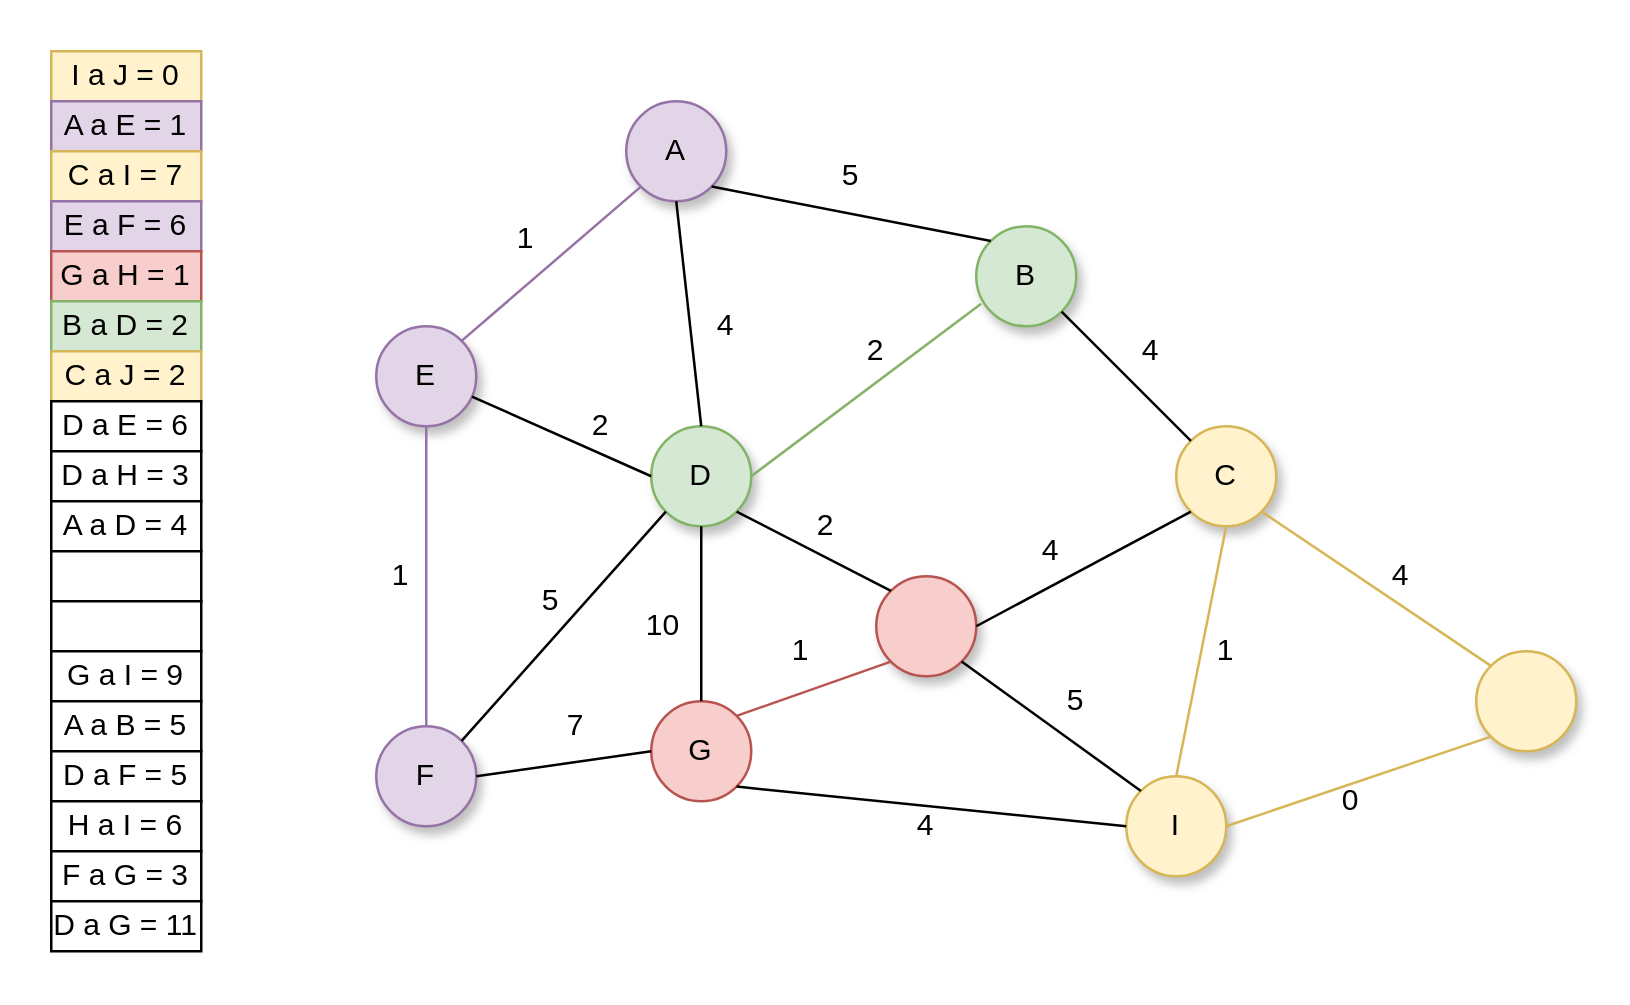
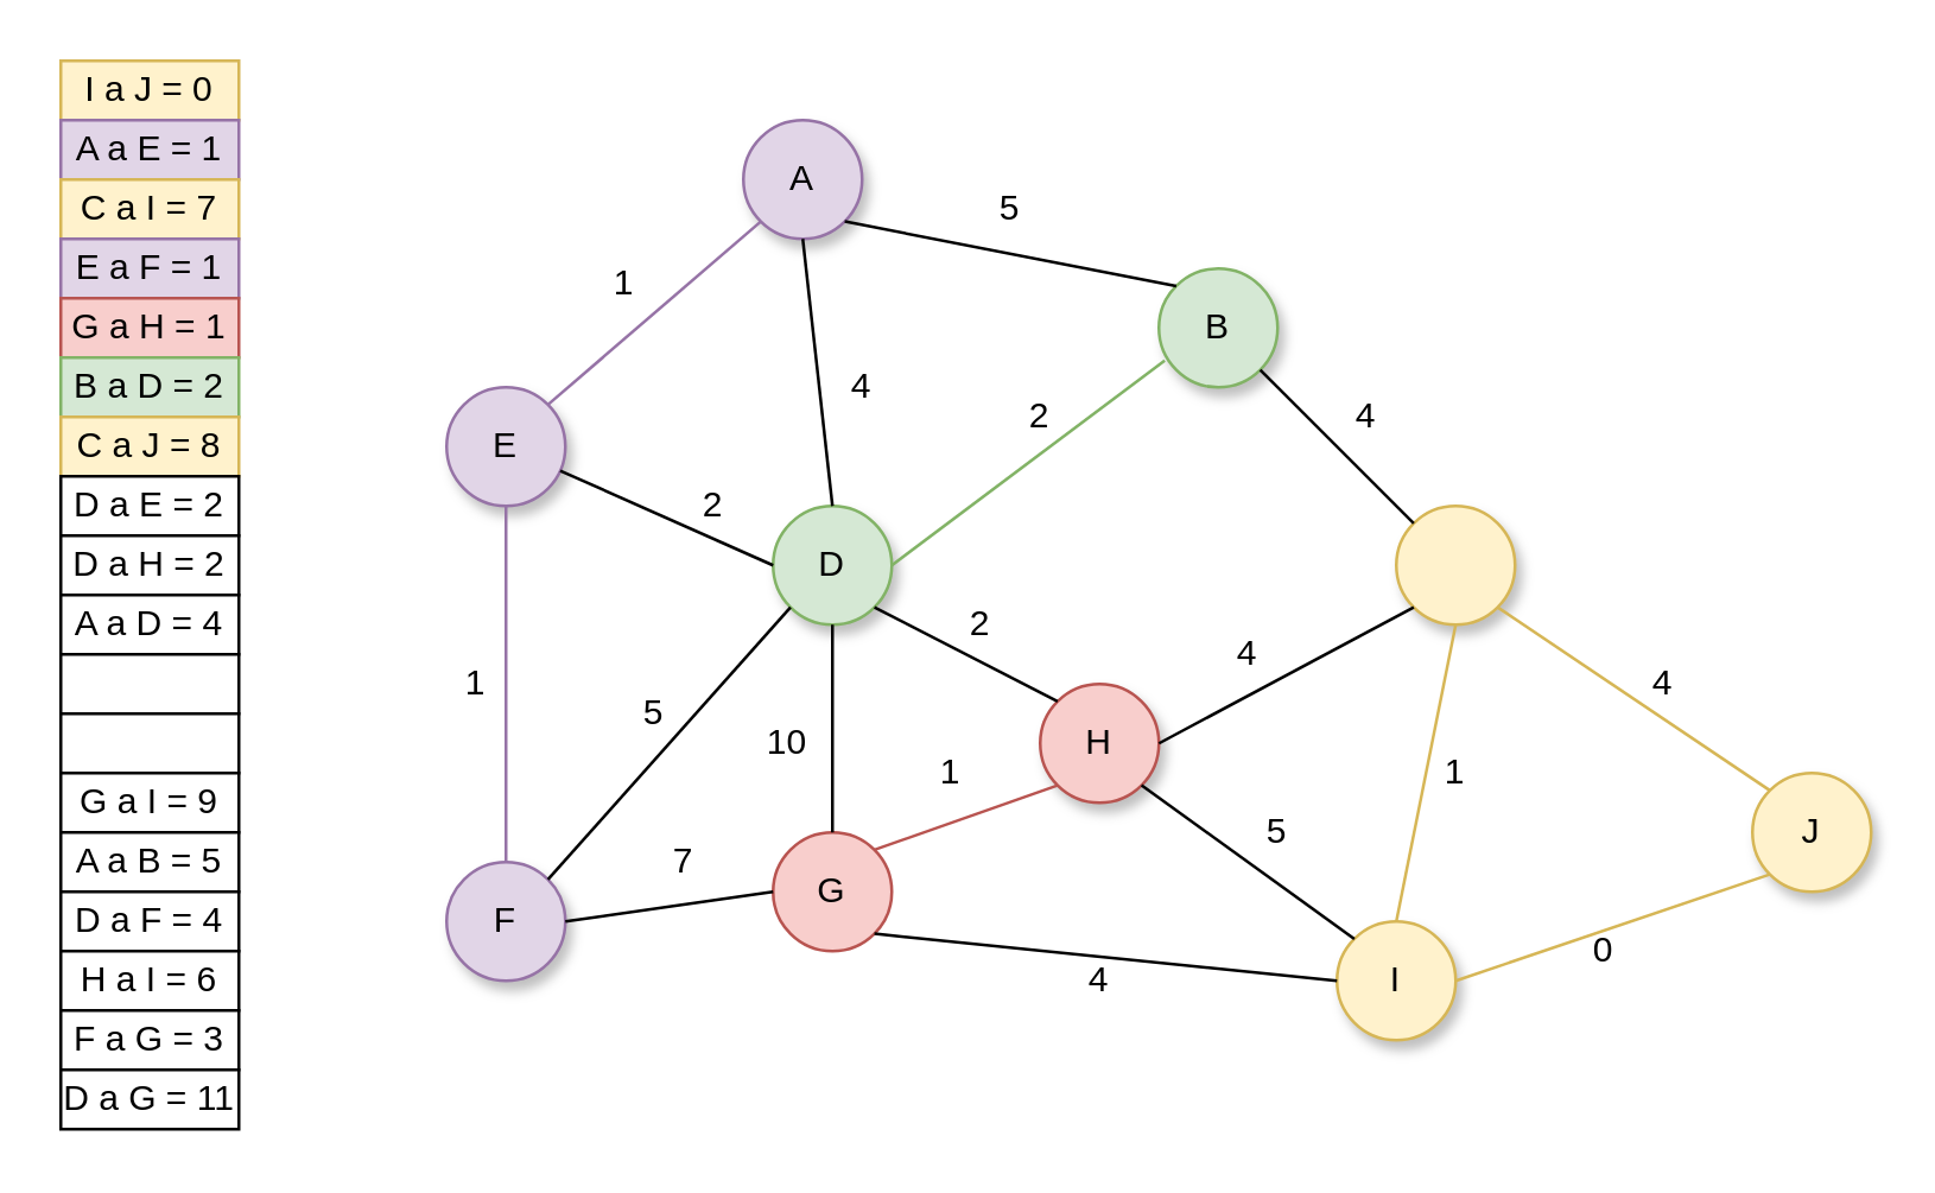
- <mxCell id="69" value="E a F = 6" style="shape=partialRectangle;html=1;whiteSpace=wrap;connectable=0;overflow=hidden;fillColor=none;top=0;left=0;bottom=0;right=0;" vertex="1" parent="68"><mxGeometry width="60" height="20" as="geometry" /></mxCell>
+ <mxCell id="69" value="E a F = 1" style="shape=partialRectangle;html=1;whiteSpace=wrap;connectable=0;overflow=hidden;fillColor=none;top=0;left=0;bottom=0;right=0;" vertex="1" parent="68"><mxGeometry width="60" height="20" as="geometry" /></mxCell>
- <mxCell id="78" value="C a J = 2" style="shape=partialRectangle;html=1;whiteSpace=wrap;connectable=0;overflow=hidden;fillColor=none;top=0;left=0;bottom=0;right=0;" vertex="1" parent="77"><mxGeometry width="60" height="20" as="geometry" /></mxCell>
+ <mxCell id="78" value="C a J = 8" style="shape=partialRectangle;html=1;whiteSpace=wrap;connectable=0;overflow=hidden;fillColor=none;top=0;left=0;bottom=0;right=0;" vertex="1" parent="77"><mxGeometry width="60" height="20" as="geometry" /></mxCell>
- <mxCell id="81" value="D a E = 6" style="shape=partialRectangle;html=1;whiteSpace=wrap;connectable=0;overflow=hidden;fillColor=none;top=0;left=0;bottom=0;right=0;" vertex="1" parent="80"><mxGeometry width="60" height="20" as="geometry" /></mxCell>
+ <mxCell id="81" value="D a E = 2" style="shape=partialRectangle;html=1;whiteSpace=wrap;connectable=0;overflow=hidden;fillColor=none;top=0;left=0;bottom=0;right=0;" vertex="1" parent="80"><mxGeometry width="60" height="20" as="geometry" /></mxCell>
- <mxCell id="84" value="D a H = 3" style="shape=partialRectangle;html=1;whiteSpace=wrap;connectable=0;overflow=hidden;fillColor=none;top=0;left=0;bottom=0;right=0;" vertex="1" parent="83"><mxGeometry width="60" height="20" as="geometry" /></mxCell>
+ <mxCell id="84" value="D a H = 2" style="shape=partialRectangle;html=1;whiteSpace=wrap;connectable=0;overflow=hidden;fillColor=none;top=0;left=0;bottom=0;right=0;" vertex="1" parent="83"><mxGeometry width="60" height="20" as="geometry" /></mxCell>
- <mxCell id="17" value="C" style="text;html=1;strokeColor=none;fillColor=none;align=center;verticalAlign=middle;whiteSpace=wrap;rounded=0;shadow=1;" parent="1" vertex="1"><mxGeometry x="480" y="180" width="20" height="20" as="geometry" /></mxCell>
+ <mxCell id="15" value="H" style="text;html=1;strokeColor=none;fillColor=none;align=center;verticalAlign=middle;whiteSpace=wrap;rounded=0;shadow=0;" parent="1" vertex="1"><mxGeometry x="360" y="240" width="20" height="20" as="geometry" /></mxCell>
+ <mxCell id="21" value="J" style="text;html=1;strokeColor=none;fillColor=none;align=center;verticalAlign=middle;whiteSpace=wrap;rounded=0;shadow=1;" parent="1" vertex="1"><mxGeometry x="600" y="270" width="20" height="20" as="geometry" /></mxCell>
- <mxCell id="100" value="D a F = 5" style="shape=partialRectangle;html=1;whiteSpace=wrap;connectable=0;overflow=hidden;fillColor=none;top=0;left=0;bottom=0;right=0;" vertex="1" parent="99"><mxGeometry width="60" height="20" as="geometry" /></mxCell>
+ <mxCell id="100" value="D a F = 4" style="shape=partialRectangle;html=1;whiteSpace=wrap;connectable=0;overflow=hidden;fillColor=none;top=0;left=0;bottom=0;right=0;" vertex="1" parent="99"><mxGeometry width="60" height="20" as="geometry" /></mxCell>
